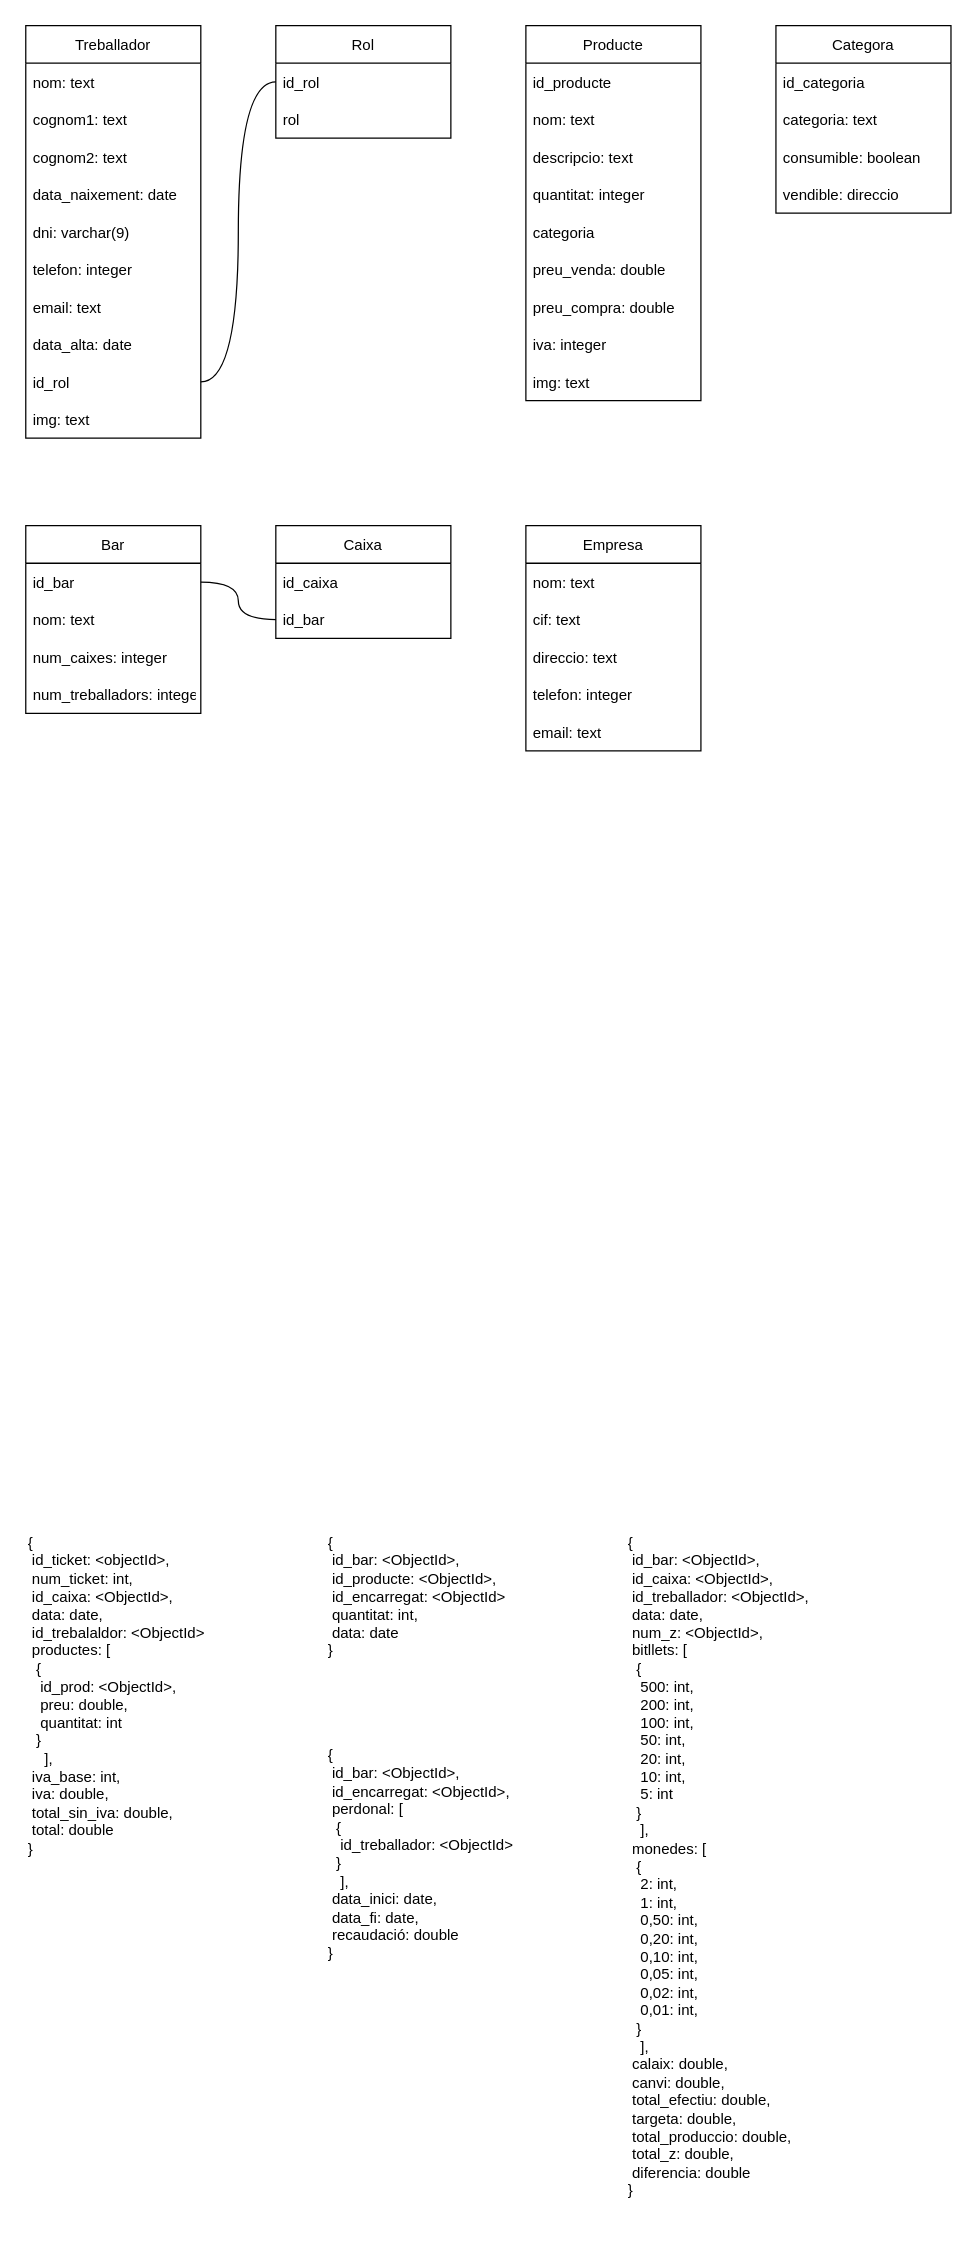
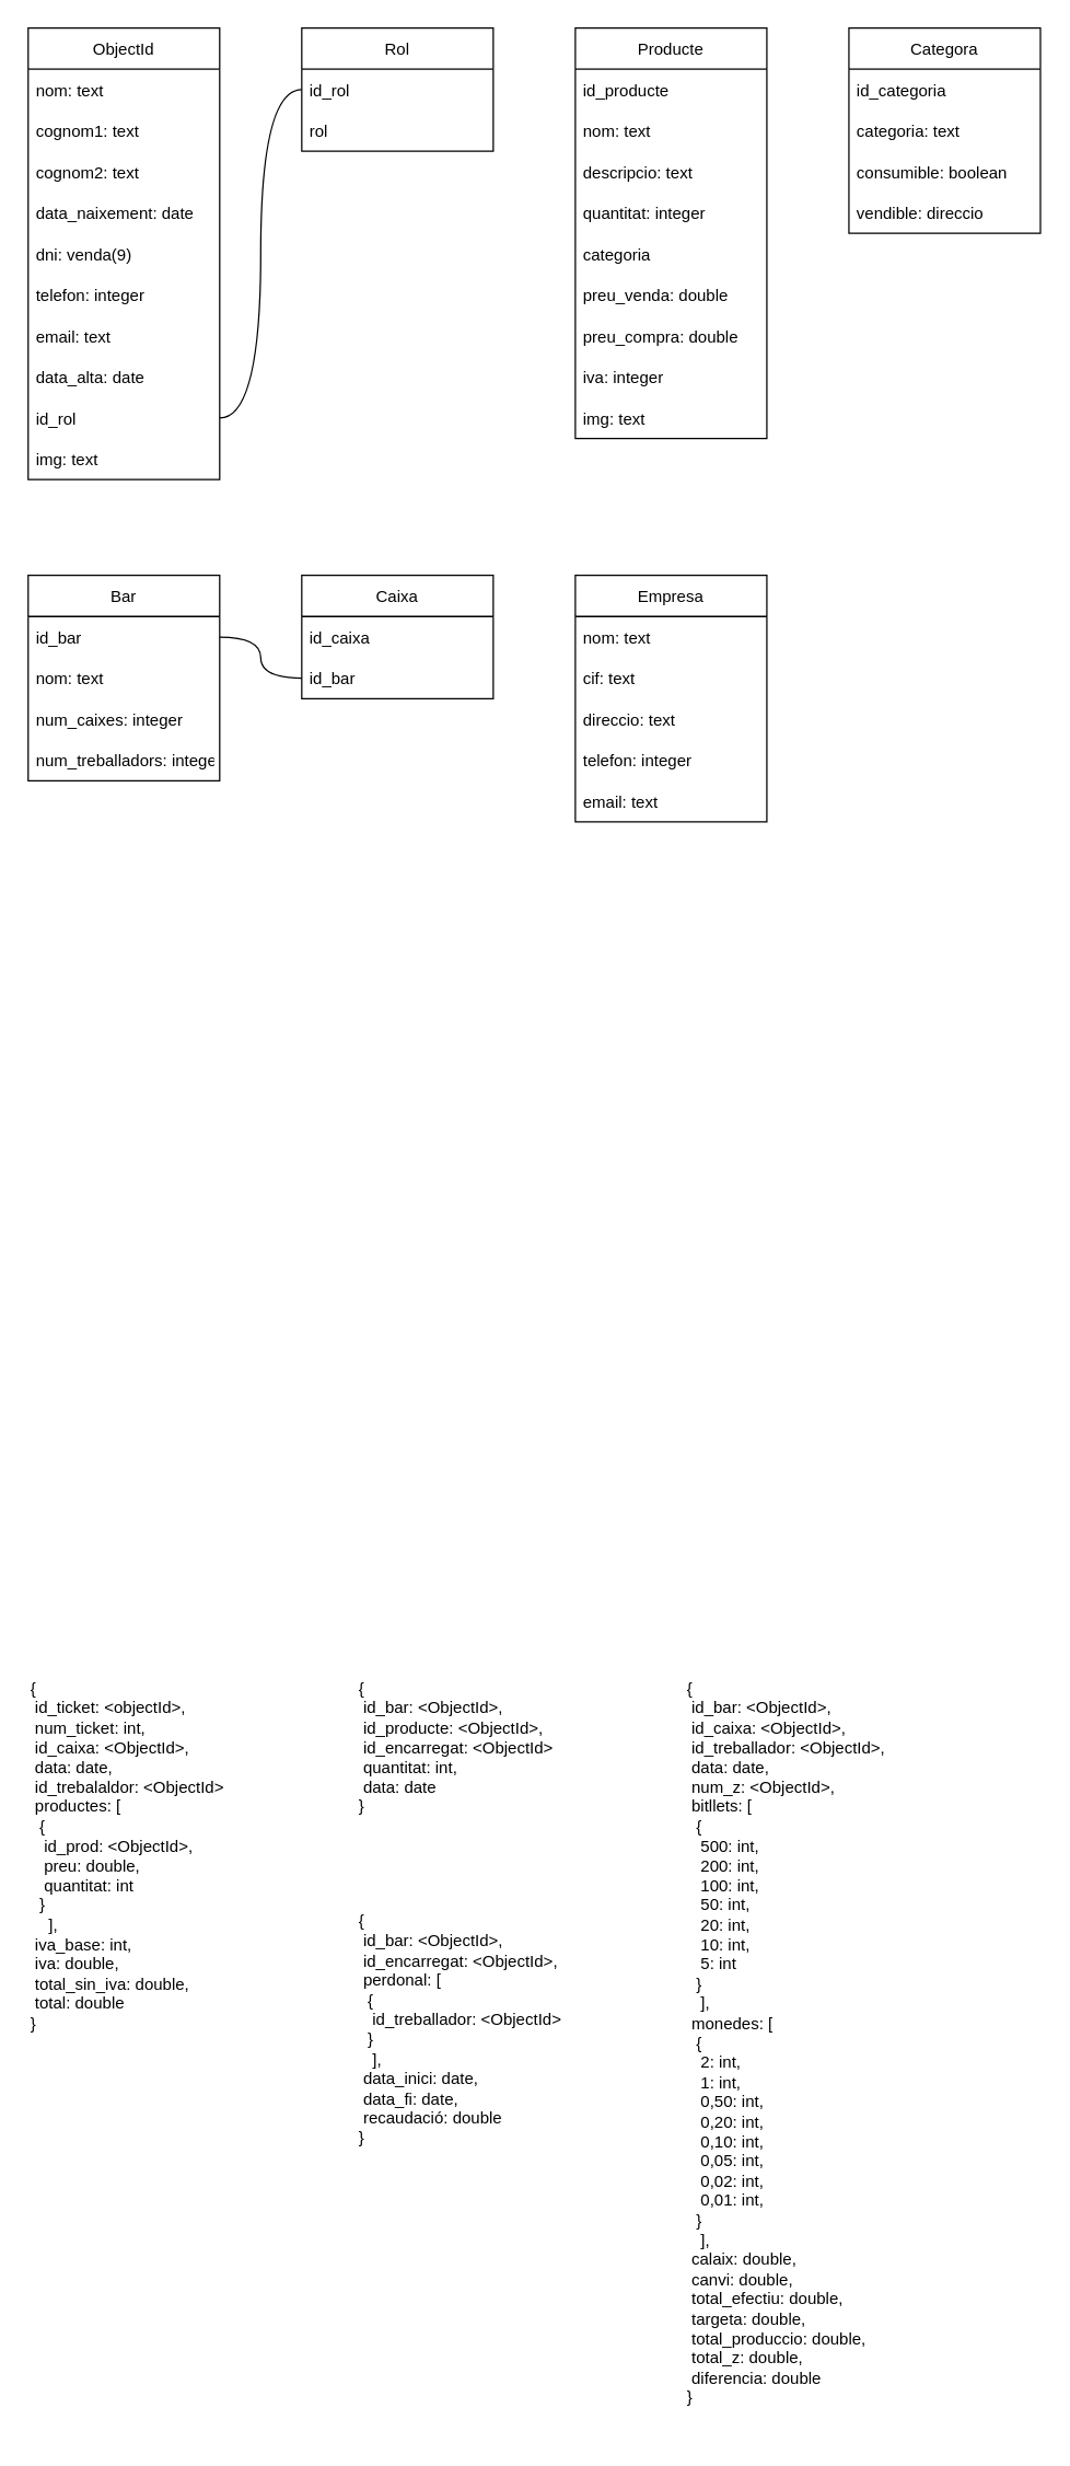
- <mxCell id="2" value="Treballador" style="swimlane;fontStyle=0;childLayout=stackLayout;horizontal=1;startSize=30;horizontalStack=0;resizeParent=1;resizeParentMax=0;resizeLast=0;collapsible=1;marginBottom=0;" vertex="1" parent="1"><mxGeometry x="20" y="20" width="140" height="330" as="geometry" /></mxCell>
+ <mxCell id="2" value="ObjectId" style="swimlane;fontStyle=0;childLayout=stackLayout;horizontal=1;startSize=30;horizontalStack=0;resizeParent=1;resizeParentMax=0;resizeLast=0;collapsible=1;marginBottom=0;" vertex="1" parent="1"><mxGeometry x="20" y="20" width="140" height="330" as="geometry" /></mxCell>
- <mxCell id="7" value="dni: varchar(9)" style="text;strokeColor=none;fillColor=none;align=left;verticalAlign=middle;spacingLeft=4;spacingRight=4;overflow=hidden;points=[[0,0.5],[1,0.5]];portConstraint=eastwest;rotatable=0;" vertex="1" parent="2"><mxGeometry y="150" width="140" height="30" as="geometry" /></mxCell>
+ <mxCell id="7" value="dni: venda(9)" style="text;strokeColor=none;fillColor=none;align=left;verticalAlign=middle;spacingLeft=4;spacingRight=4;overflow=hidden;points=[[0,0.5],[1,0.5]];portConstraint=eastwest;rotatable=0;" vertex="1" parent="2"><mxGeometry y="150" width="140" height="30" as="geometry" /></mxCell>
